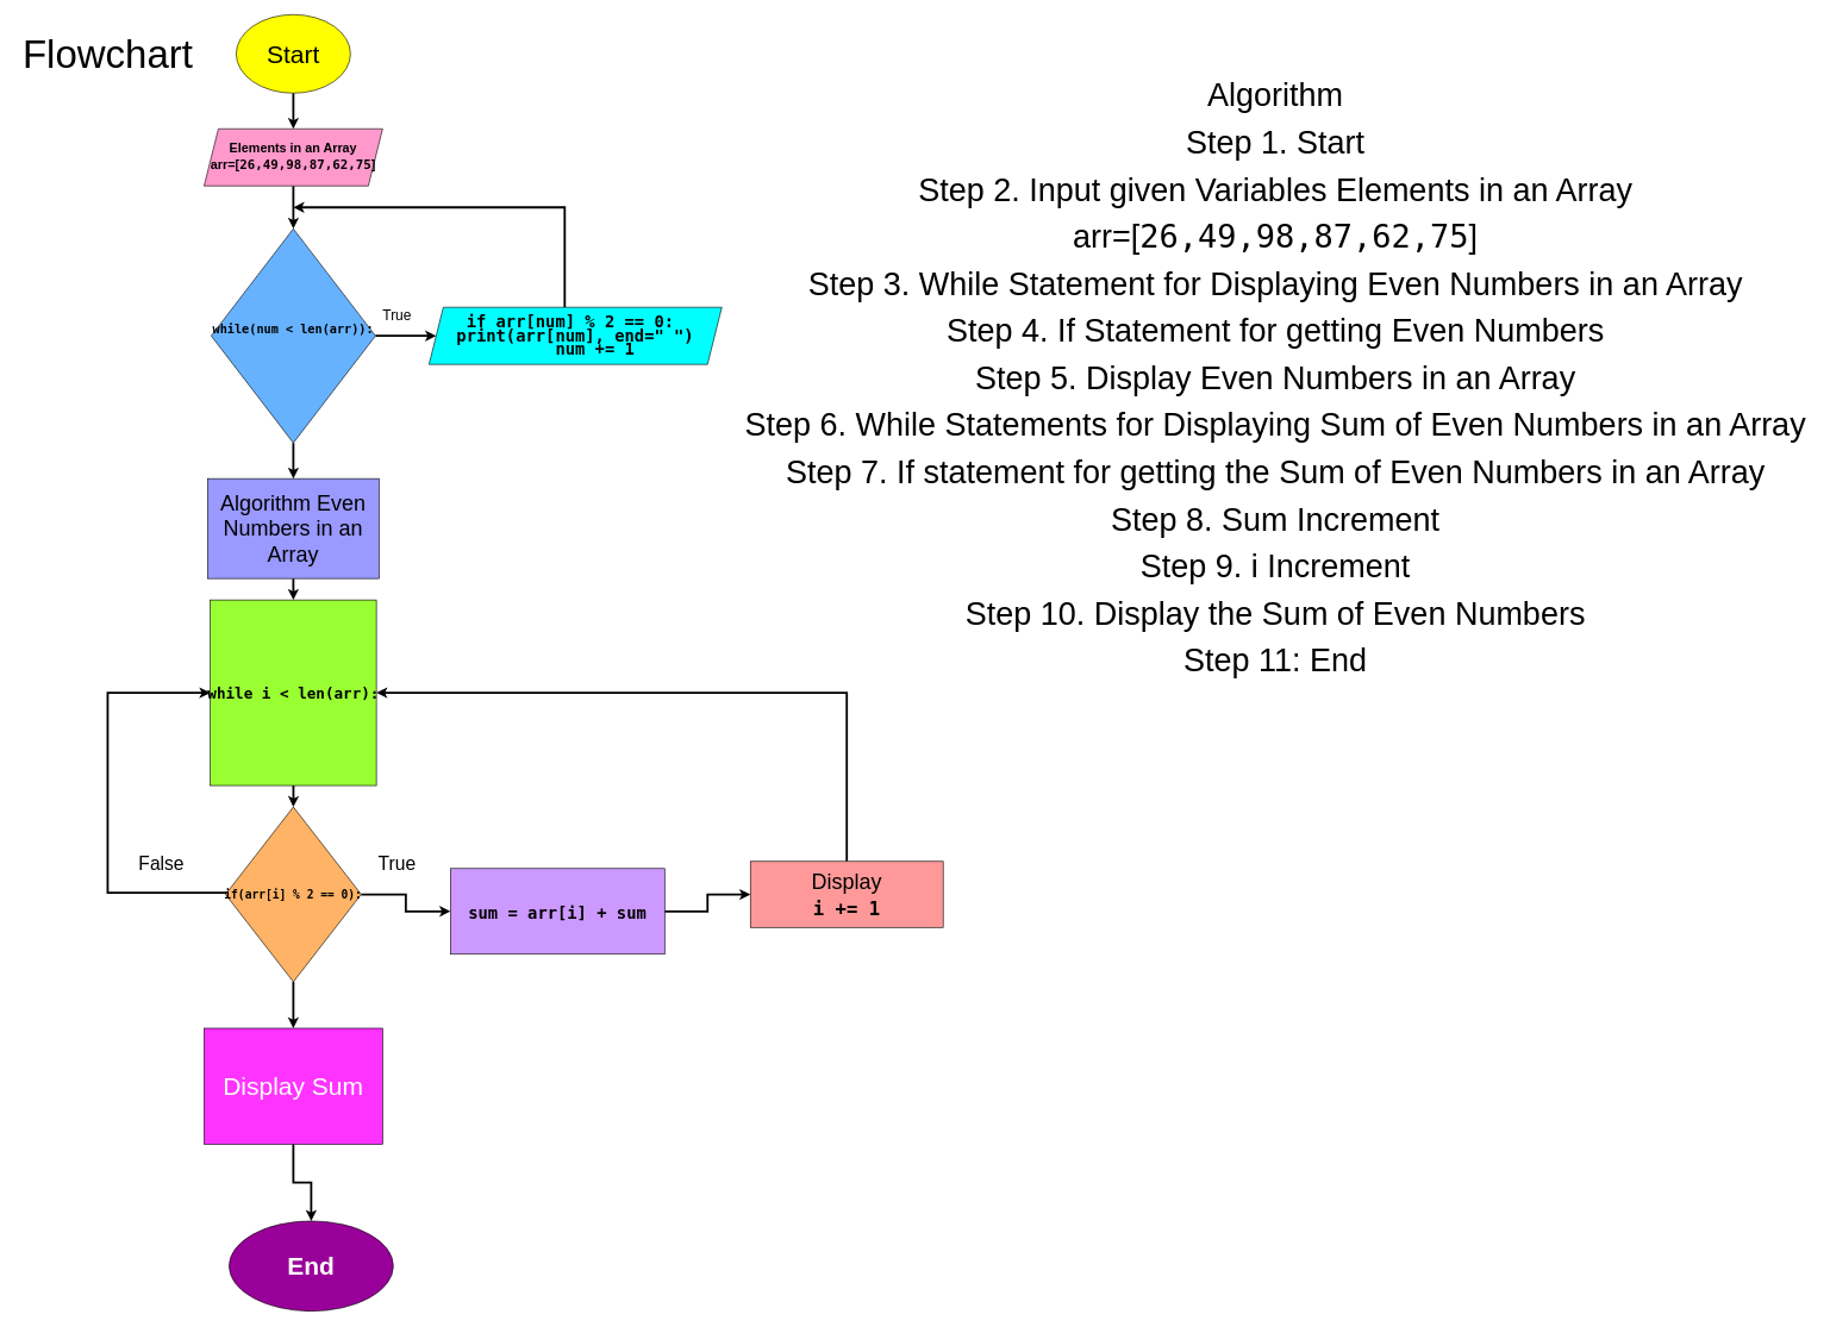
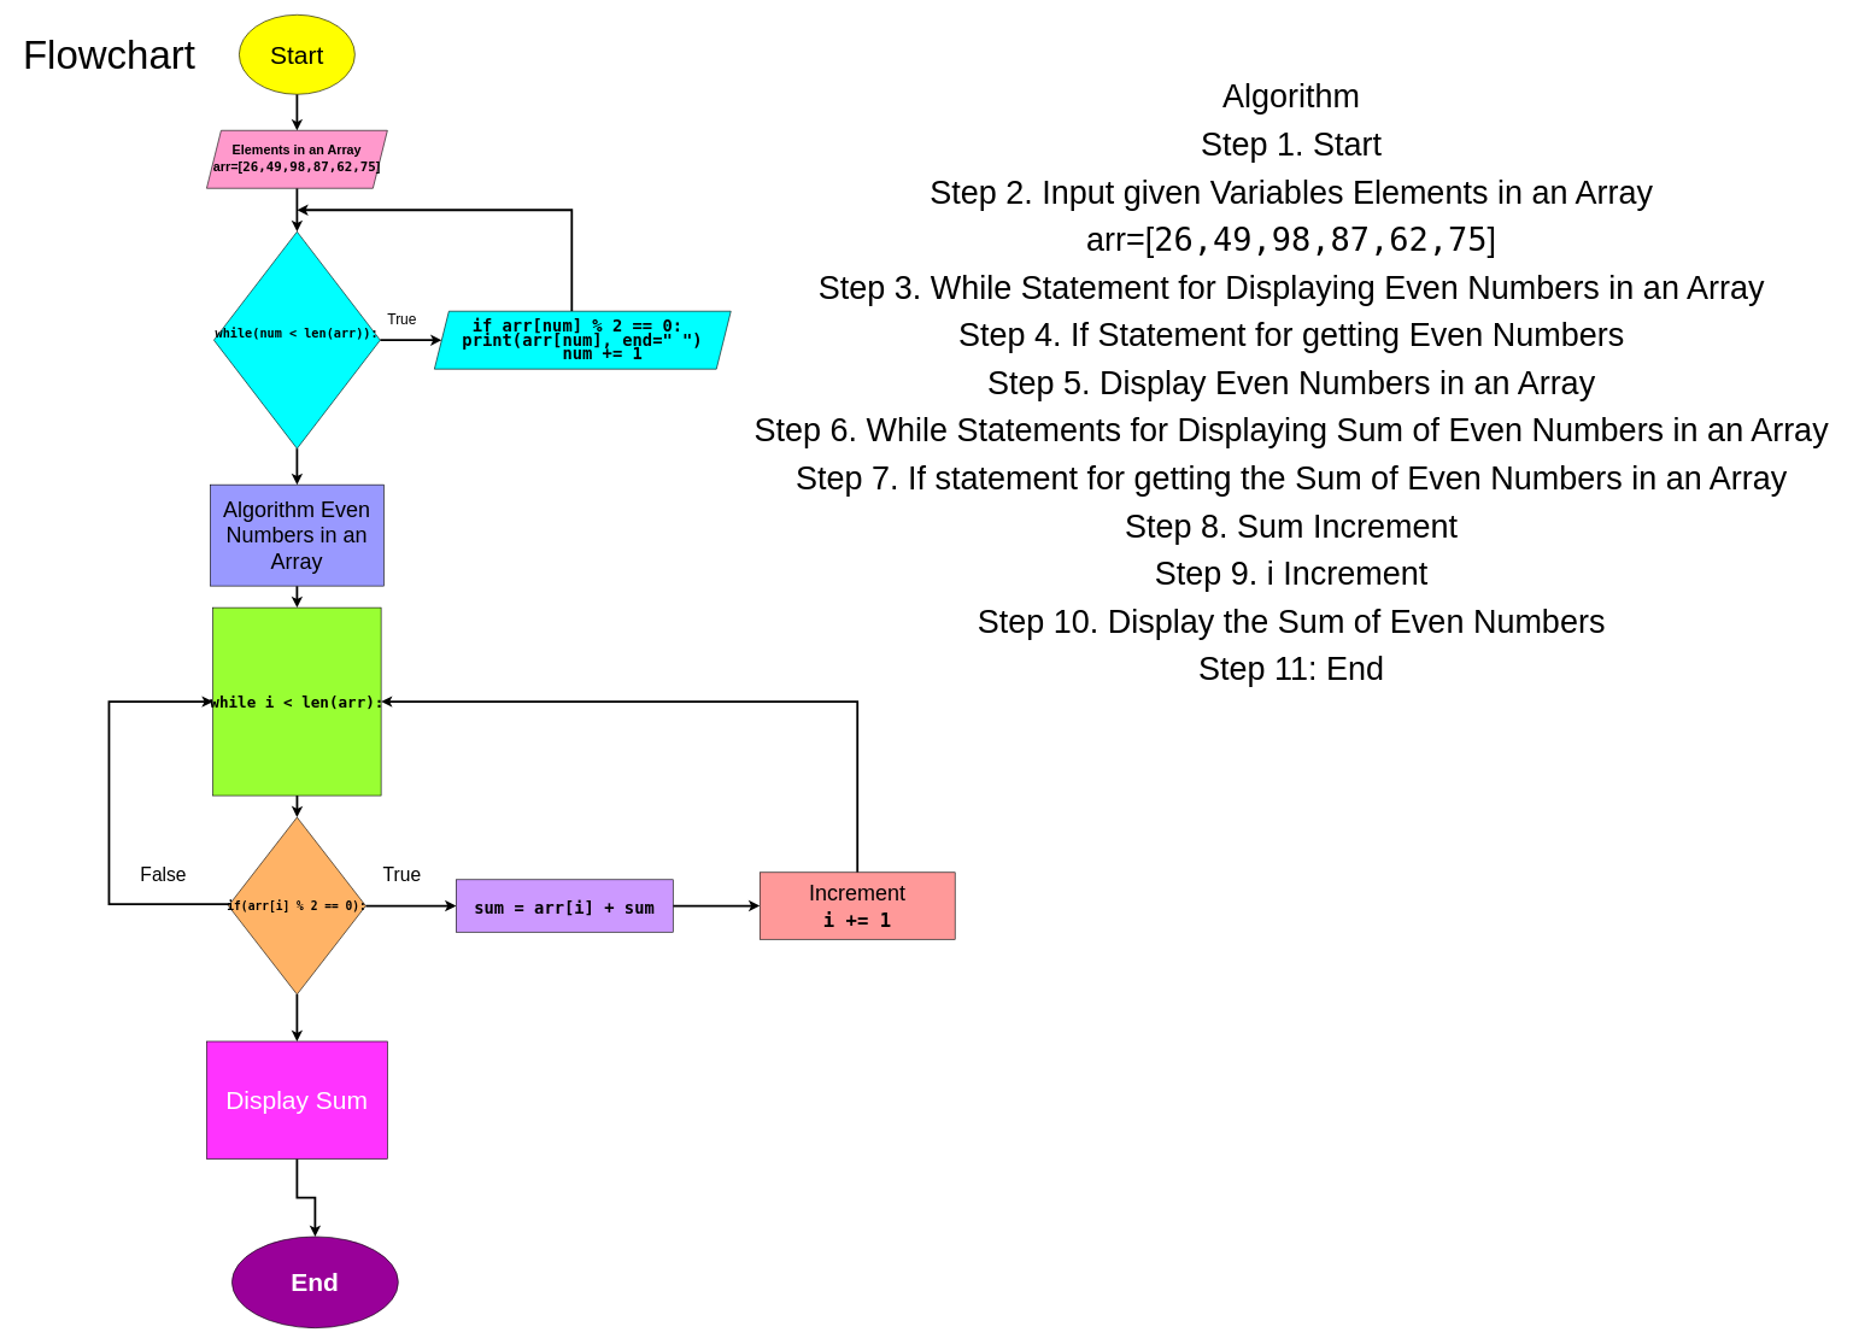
- <mxCell id="8" value="&lt;div style=&quot;font-family: monospace, Consolas, &amp;quot;Courier New&amp;quot;, monospace; font-size: 17px; line-height: 19px;&quot;&gt;&lt;div style=&quot;&quot;&gt;&lt;b&gt;while(num&amp;nbsp;&amp;lt;&amp;nbsp;len(arr)):&lt;/b&gt;&lt;/div&gt;&lt;div style=&quot;&quot;&gt;&lt;b&gt;&amp;nbsp; &amp;nbsp;&amp;nbsp;&lt;/b&gt;&lt;/div&gt;&lt;/div&gt;" style="rhombus;whiteSpace=wrap;html=1;labelBackgroundColor=none;strokeColor=default;fontSize=30;fontColor=#000000;fillColor=#66B2FF;" vertex="1" parent="1"><mxGeometry x="295" y="320" width="230" height="300" as="geometry" /></mxCell>
+ <mxCell id="8" value="&lt;div style=&quot;font-family: monospace, Consolas, &amp;quot;Courier New&amp;quot;, monospace; font-size: 17px; line-height: 19px;&quot;&gt;&lt;div style=&quot;&quot;&gt;&lt;b&gt;while(num&amp;nbsp;&amp;lt;&amp;nbsp;len(arr)):&lt;/b&gt;&lt;/div&gt;&lt;div style=&quot;&quot;&gt;&lt;b&gt;&amp;nbsp; &amp;nbsp;&amp;nbsp;&lt;/b&gt;&lt;/div&gt;&lt;/div&gt;" style="rhombus;whiteSpace=wrap;html=1;labelBackgroundColor=none;strokeColor=default;fontSize=30;fontColor=#000000;fillColor=#00ffff;" vertex="1" parent="1"><mxGeometry x="295" y="320" width="230" height="300" as="geometry" /></mxCell>
- <mxCell id="23" value="Display&lt;br&gt;&lt;b style=&quot;font-family: monospace, Consolas, &amp;quot;Courier New&amp;quot;, monospace; background-color: initial;&quot;&gt;&lt;font style=&quot;font-size: 26px;&quot;&gt;i&amp;nbsp;+=&amp;nbsp;1&lt;/font&gt;&lt;/b&gt;" style="whiteSpace=wrap;html=1;fontSize=30;fillColor=#FF9999;fontColor=#000000;labelBackgroundColor=none;strokeColor=#000000;" vertex="1" parent="1"><mxGeometry x="1050" y="1206.25" width="270" height="92.5" as="geometry" /></mxCell>
+ <mxCell id="23" value="Increment&lt;br&gt;&lt;b style=&quot;font-family: monospace, Consolas, &amp;quot;Courier New&amp;quot;, monospace; background-color: initial;&quot;&gt;&lt;font style=&quot;font-size: 26px;&quot;&gt;i&amp;nbsp;+=&amp;nbsp;1&lt;/font&gt;&lt;/b&gt;" style="whiteSpace=wrap;html=1;fontSize=30;fillColor=#FF9999;fontColor=#000000;labelBackgroundColor=none;strokeColor=#000000;" vertex="1" parent="1"><mxGeometry x="1050" y="1206.25" width="270" height="92.5" as="geometry" /></mxCell>
- <mxCell id="21" value="&lt;span style=&quot;font-family: monospace, Consolas, &amp;quot;Courier New&amp;quot;, monospace; background-color: initial;&quot;&gt;&lt;font size=&quot;1&quot; style=&quot;&quot;&gt;&lt;b style=&quot;font-size: 23px;&quot;&gt;sum&amp;nbsp;=&amp;nbsp;arr[i]&amp;nbsp;+&amp;nbsp;sum&lt;/b&gt;&lt;/font&gt;&lt;/span&gt;" style="whiteSpace=wrap;html=1;fontSize=30;fillColor=#CC99FF;fontColor=#000000;labelBackgroundColor=none;" vertex="1" parent="1"><mxGeometry x="630" y="1216.25" width="300" height="120" as="geometry" /></mxCell>
+ <mxCell id="21" value="&lt;span style=&quot;font-family: monospace, Consolas, &amp;quot;Courier New&amp;quot;, monospace; background-color: initial;&quot;&gt;&lt;font size=&quot;1&quot; style=&quot;&quot;&gt;&lt;b style=&quot;font-size: 23px;&quot;&gt;sum&amp;nbsp;=&amp;nbsp;arr[i]&amp;nbsp;+&amp;nbsp;sum&lt;/b&gt;&lt;/font&gt;&lt;/span&gt;" style="whiteSpace=wrap;html=1;fontSize=30;fillColor=#CC99FF;fontColor=#000000;labelBackgroundColor=none;" vertex="1" parent="1"><mxGeometry x="630" y="1216.25" width="300" height="72.5" as="geometry" /></mxCell>
